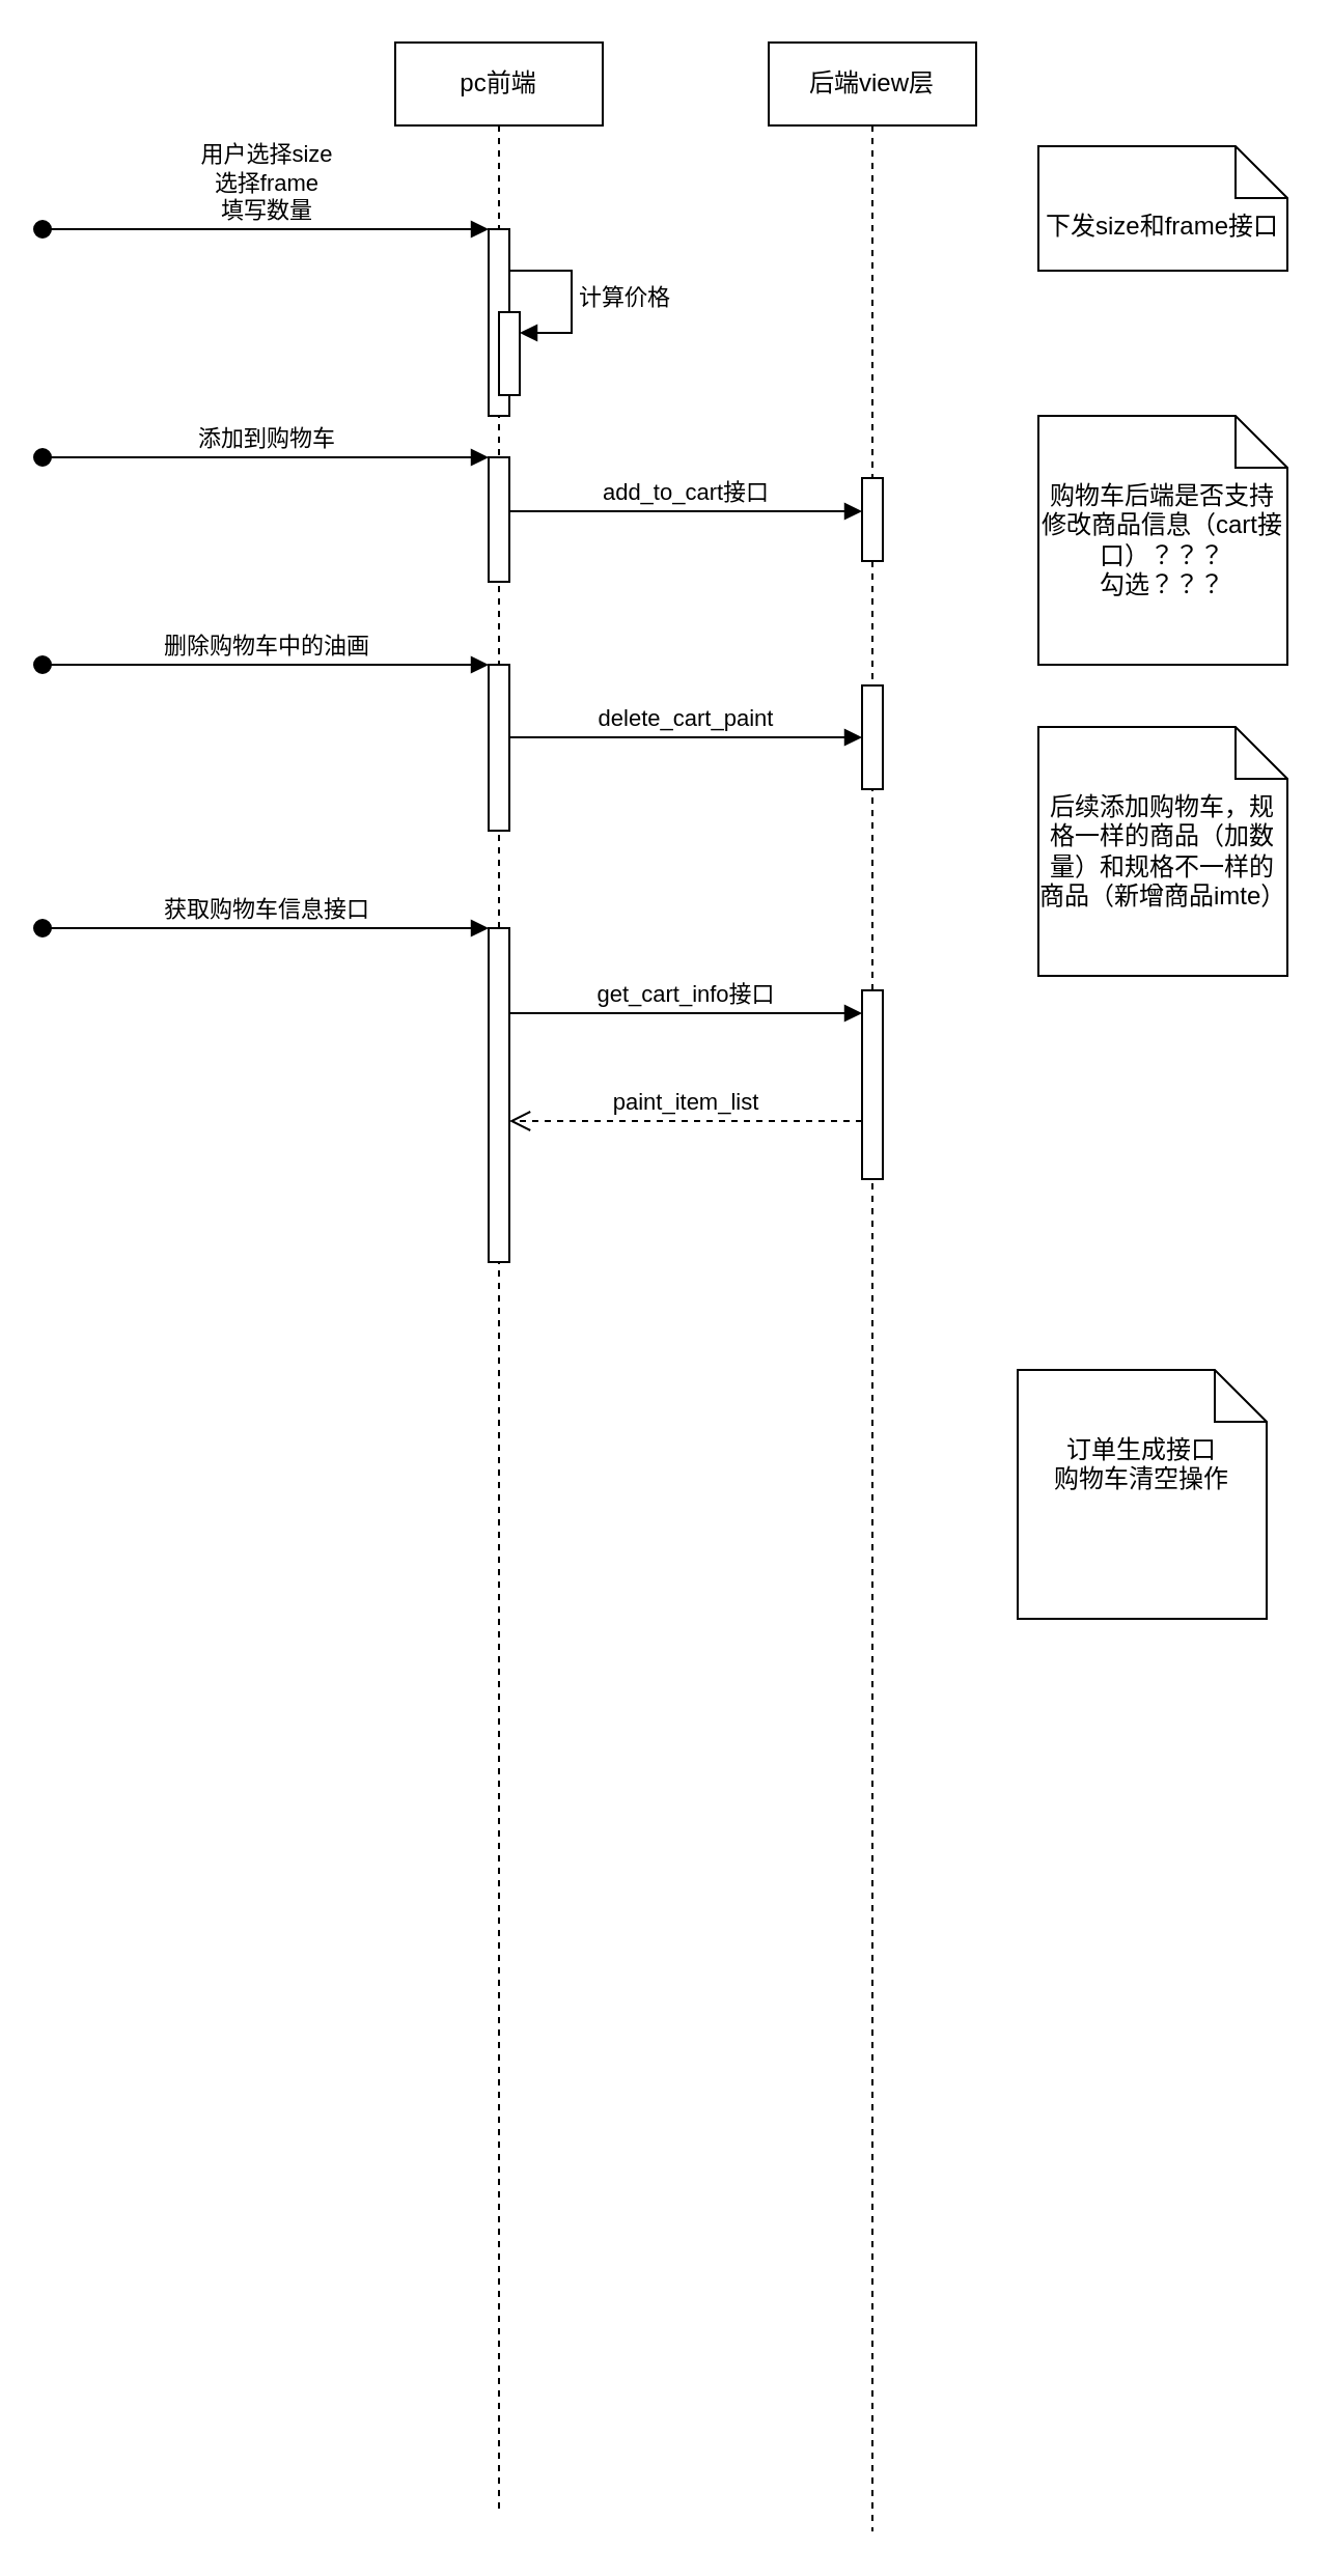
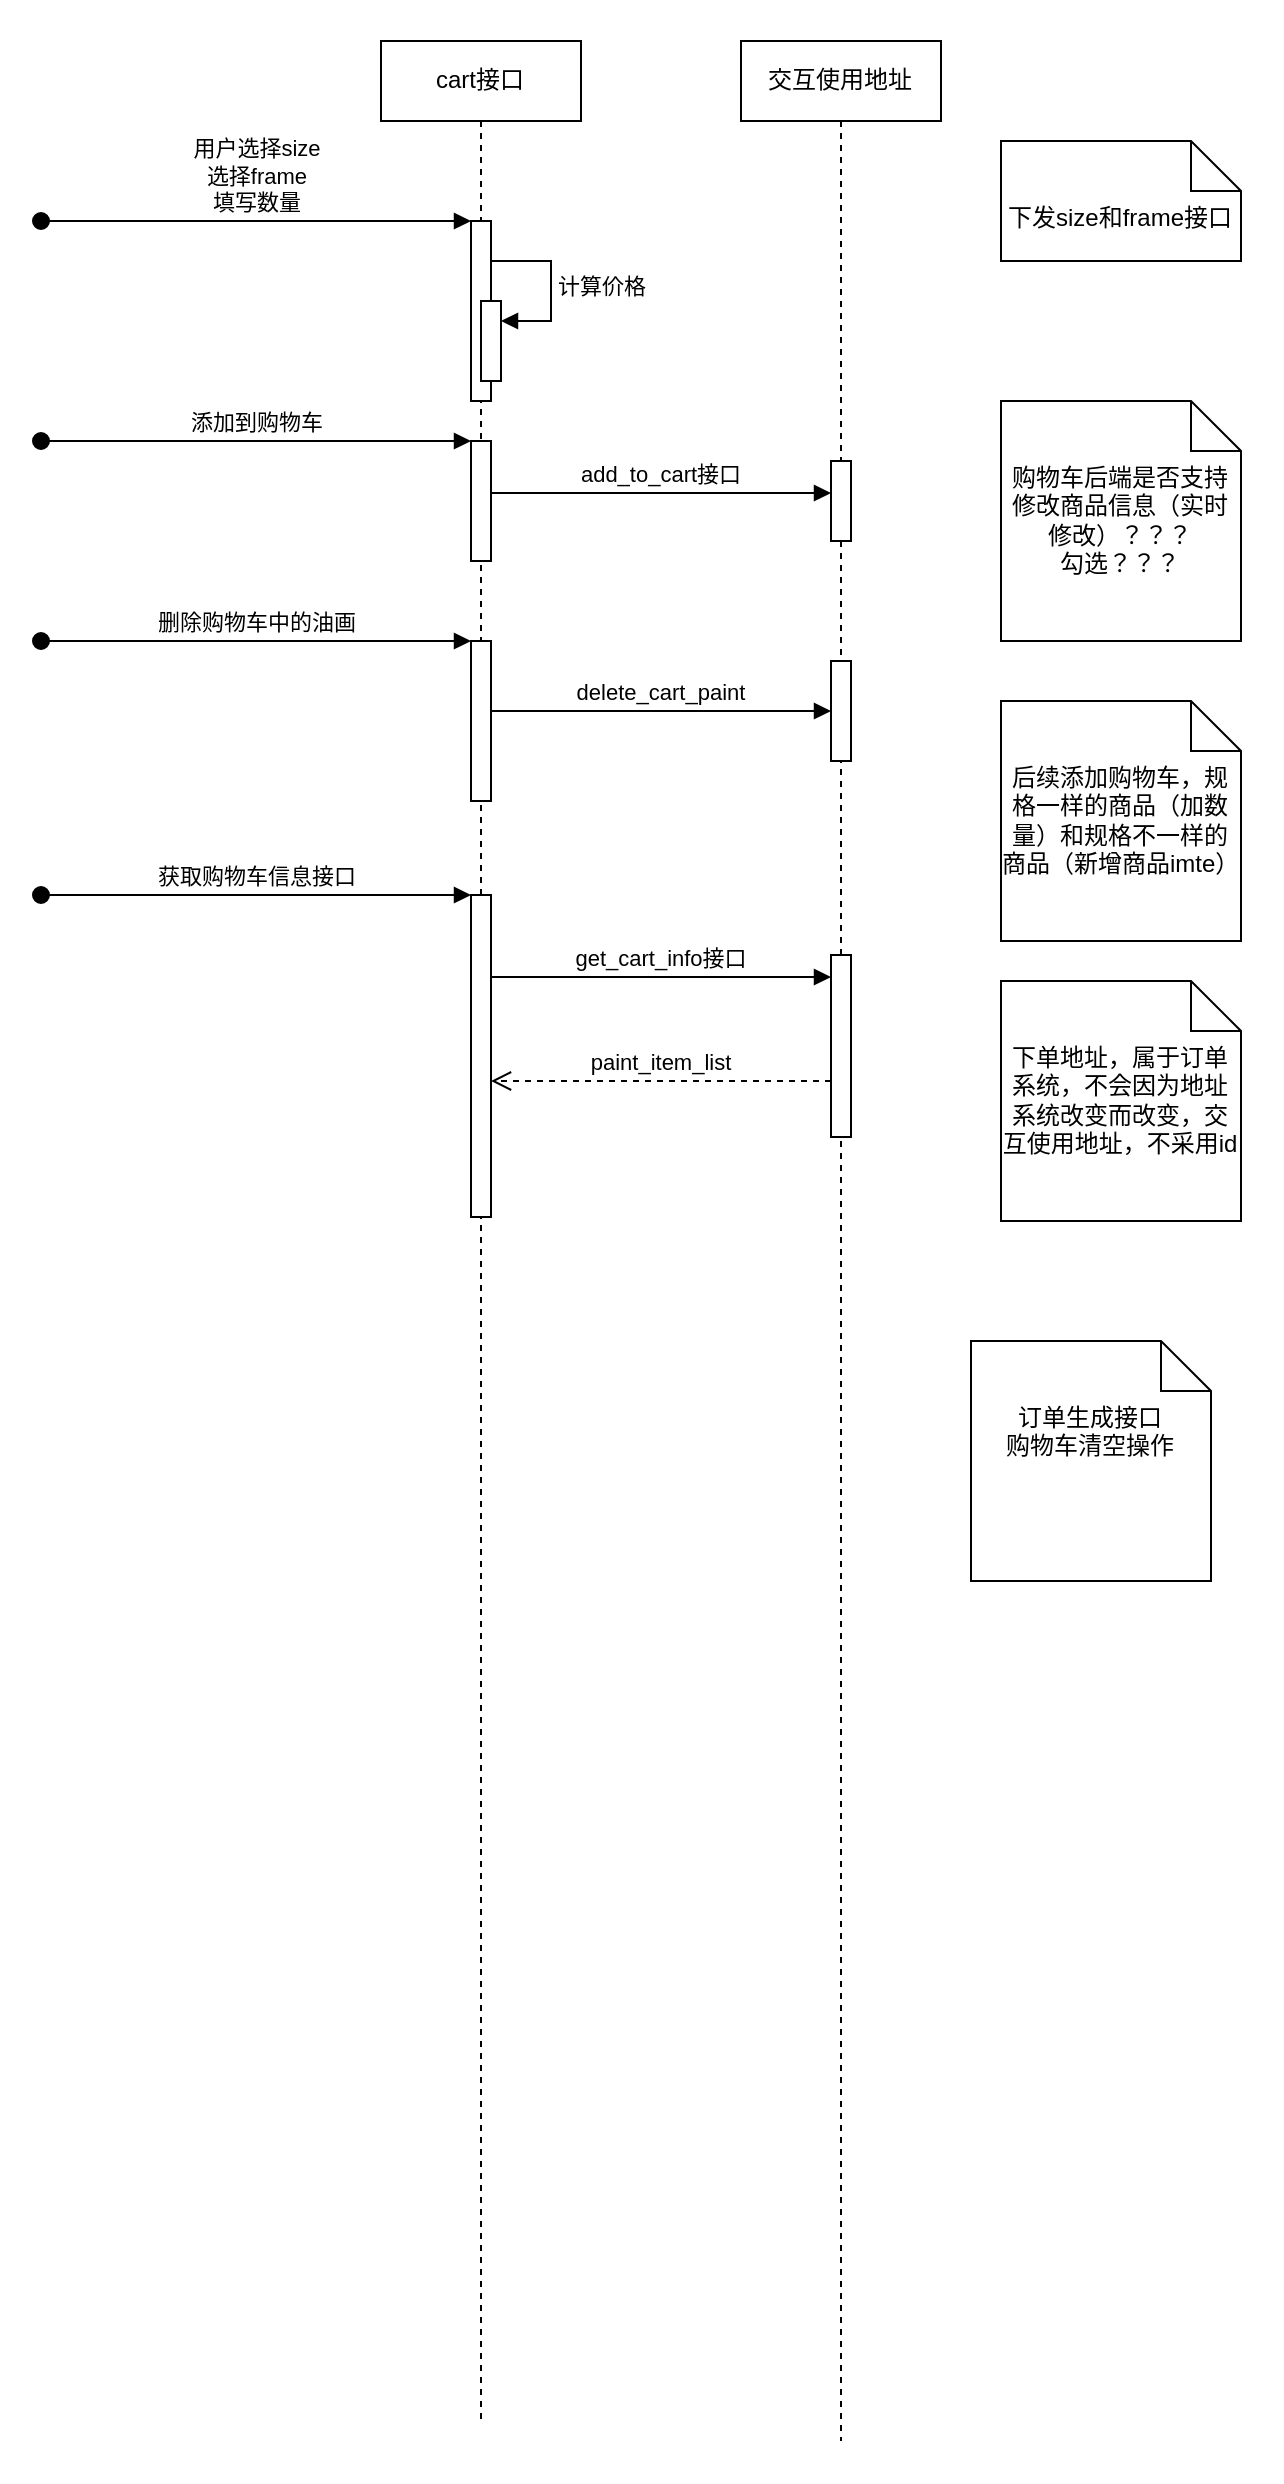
- <mxCell id="2" value="pc前端" style="shape=umlLifeline;perimeter=lifelinePerimeter;whiteSpace=wrap;html=1;container=0;dropTarget=0;collapsible=0;recursiveResize=0;outlineConnect=0;portConstraint=eastwest;newEdgeStyle={&quot;edgeStyle&quot;:&quot;elbowEdgeStyle&quot;,&quot;elbow&quot;:&quot;vertical&quot;,&quot;curved&quot;:0,&quot;rounded&quot;:0};" parent="1" vertex="1"><mxGeometry x="190" y="20" width="100" height="1190" as="geometry" /></mxCell>
+ <mxCell id="2" value="cart接口" style="shape=umlLifeline;perimeter=lifelinePerimeter;whiteSpace=wrap;html=1;container=0;dropTarget=0;collapsible=0;recursiveResize=0;outlineConnect=0;portConstraint=eastwest;newEdgeStyle={&quot;edgeStyle&quot;:&quot;elbowEdgeStyle&quot;,&quot;elbow&quot;:&quot;vertical&quot;,&quot;curved&quot;:0,&quot;rounded&quot;:0};" parent="1" vertex="1"><mxGeometry x="190" y="20" width="100" height="1190" as="geometry" /></mxCell>
- <mxCell id="12" value="后端view层" style="shape=umlLifeline;perimeter=lifelinePerimeter;whiteSpace=wrap;html=1;container=0;dropTarget=0;collapsible=0;recursiveResize=0;outlineConnect=0;portConstraint=eastwest;newEdgeStyle={&quot;edgeStyle&quot;:&quot;elbowEdgeStyle&quot;,&quot;elbow&quot;:&quot;vertical&quot;,&quot;curved&quot;:0,&quot;rounded&quot;:0};" parent="1" vertex="1"><mxGeometry x="370" y="20" width="100" height="1200" as="geometry" /></mxCell>
+ <mxCell id="12" value="交互使用地址" style="shape=umlLifeline;perimeter=lifelinePerimeter;whiteSpace=wrap;html=1;container=0;dropTarget=0;collapsible=0;recursiveResize=0;outlineConnect=0;portConstraint=eastwest;newEdgeStyle={&quot;edgeStyle&quot;:&quot;elbowEdgeStyle&quot;,&quot;elbow&quot;:&quot;vertical&quot;,&quot;curved&quot;:0,&quot;rounded&quot;:0};" parent="1" vertex="1"><mxGeometry x="370" y="20" width="100" height="1200" as="geometry" /></mxCell>
- <mxCell id="22" value="购物车后端是否支持修改商品信息（cart接口）？？？&lt;br&gt;勾选？？？" style="shape=note2;boundedLbl=1;whiteSpace=wrap;html=1;size=25;verticalAlign=top;align=center;" vertex="1" parent="1"><mxGeometry x="500" y="200" width="120" height="120" as="geometry" /></mxCell>
+ <mxCell id="22" value="购物车后端是否支持修改商品信息（实时修改）？？？&lt;br&gt;勾选？？？" style="shape=note2;boundedLbl=1;whiteSpace=wrap;html=1;size=25;verticalAlign=top;align=center;" vertex="1" parent="1"><mxGeometry x="500" y="200" width="120" height="120" as="geometry" /></mxCell>
+ <mxCell id="24" value="下单地址，属于订单系统，不会因为地址系统改变而改变，交互使用地址，不采用id" style="shape=note2;boundedLbl=1;whiteSpace=wrap;html=1;size=25;verticalAlign=top;align=center;" vertex="1" parent="1"><mxGeometry x="500" y="490" width="120" height="120" as="geometry" /></mxCell>
- <mxCell id="25" value="订单生成接口&lt;br&gt;购物车清空操作" style="shape=note2;boundedLbl=1;whiteSpace=wrap;html=1;size=25;verticalAlign=top;align=center;" vertex="1" parent="1"><mxGeometry x="490" y="660" width="120" height="120" as="geometry" /></mxCell>
+ <mxCell id="25" value="订单生成接口&lt;br&gt;购物车清空操作" style="shape=note2;boundedLbl=1;whiteSpace=wrap;html=1;size=25;verticalAlign=top;align=center;" vertex="1" parent="1"><mxGeometry x="485" y="670" width="120" height="120" as="geometry" /></mxCell>
